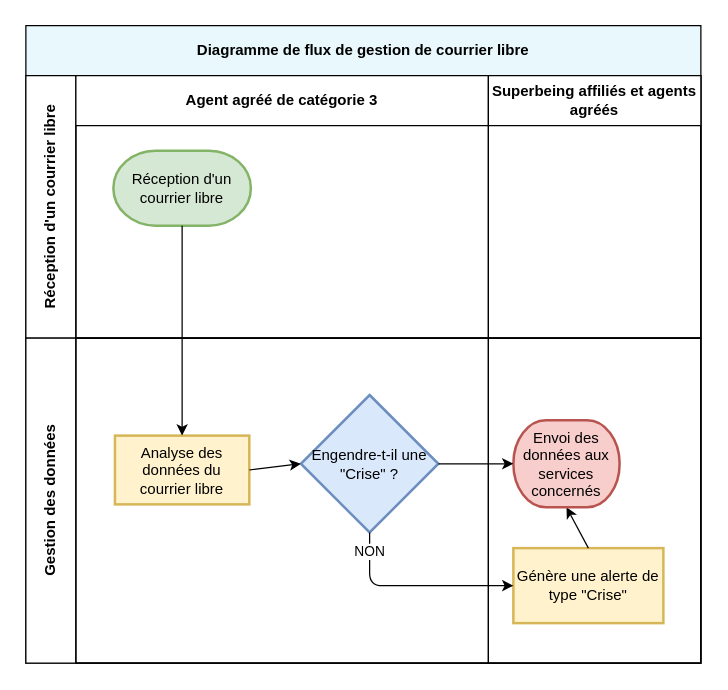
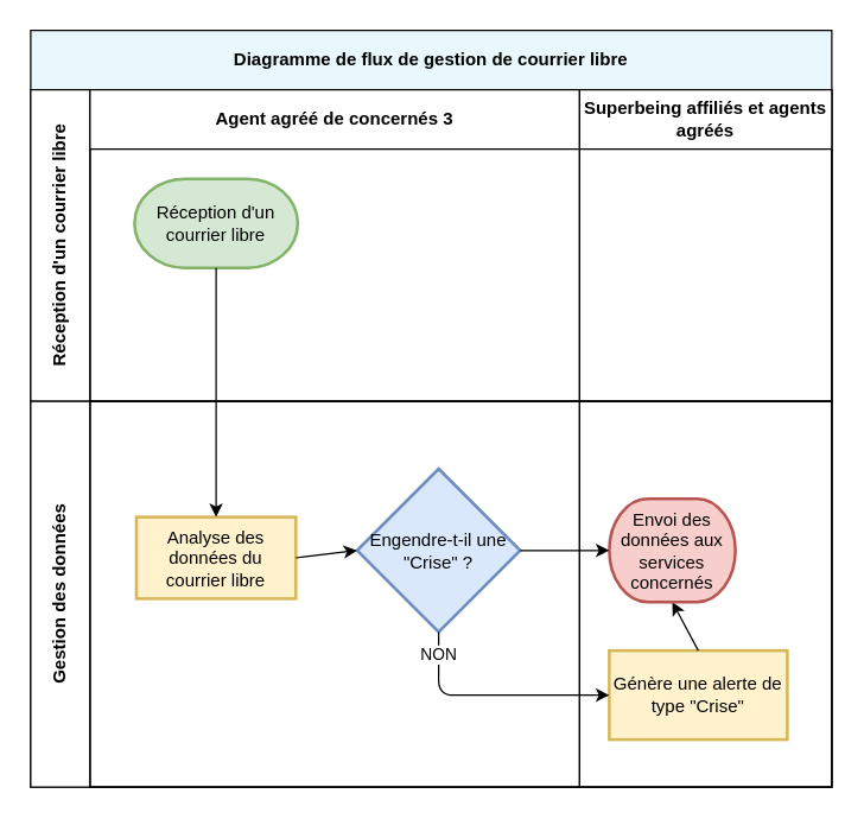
- <mxCell id="4" value="Agent agréé de catégorie 3" style="swimlane;connectable=0;startSize=40;html=1;whiteSpace=wrap;collapsible=0;recursiveResize=0;expand=0;pointerEvents=0;" parent="3" vertex="1"><mxGeometry x="40" width="330" height="210" as="geometry" /></mxCell>
+ <mxCell id="4" value="Agent agréé de concernés 3" style="swimlane;connectable=0;startSize=40;html=1;whiteSpace=wrap;collapsible=0;recursiveResize=0;expand=0;pointerEvents=0;" parent="3" vertex="1"><mxGeometry x="40" width="330" height="210" as="geometry" /></mxCell>
